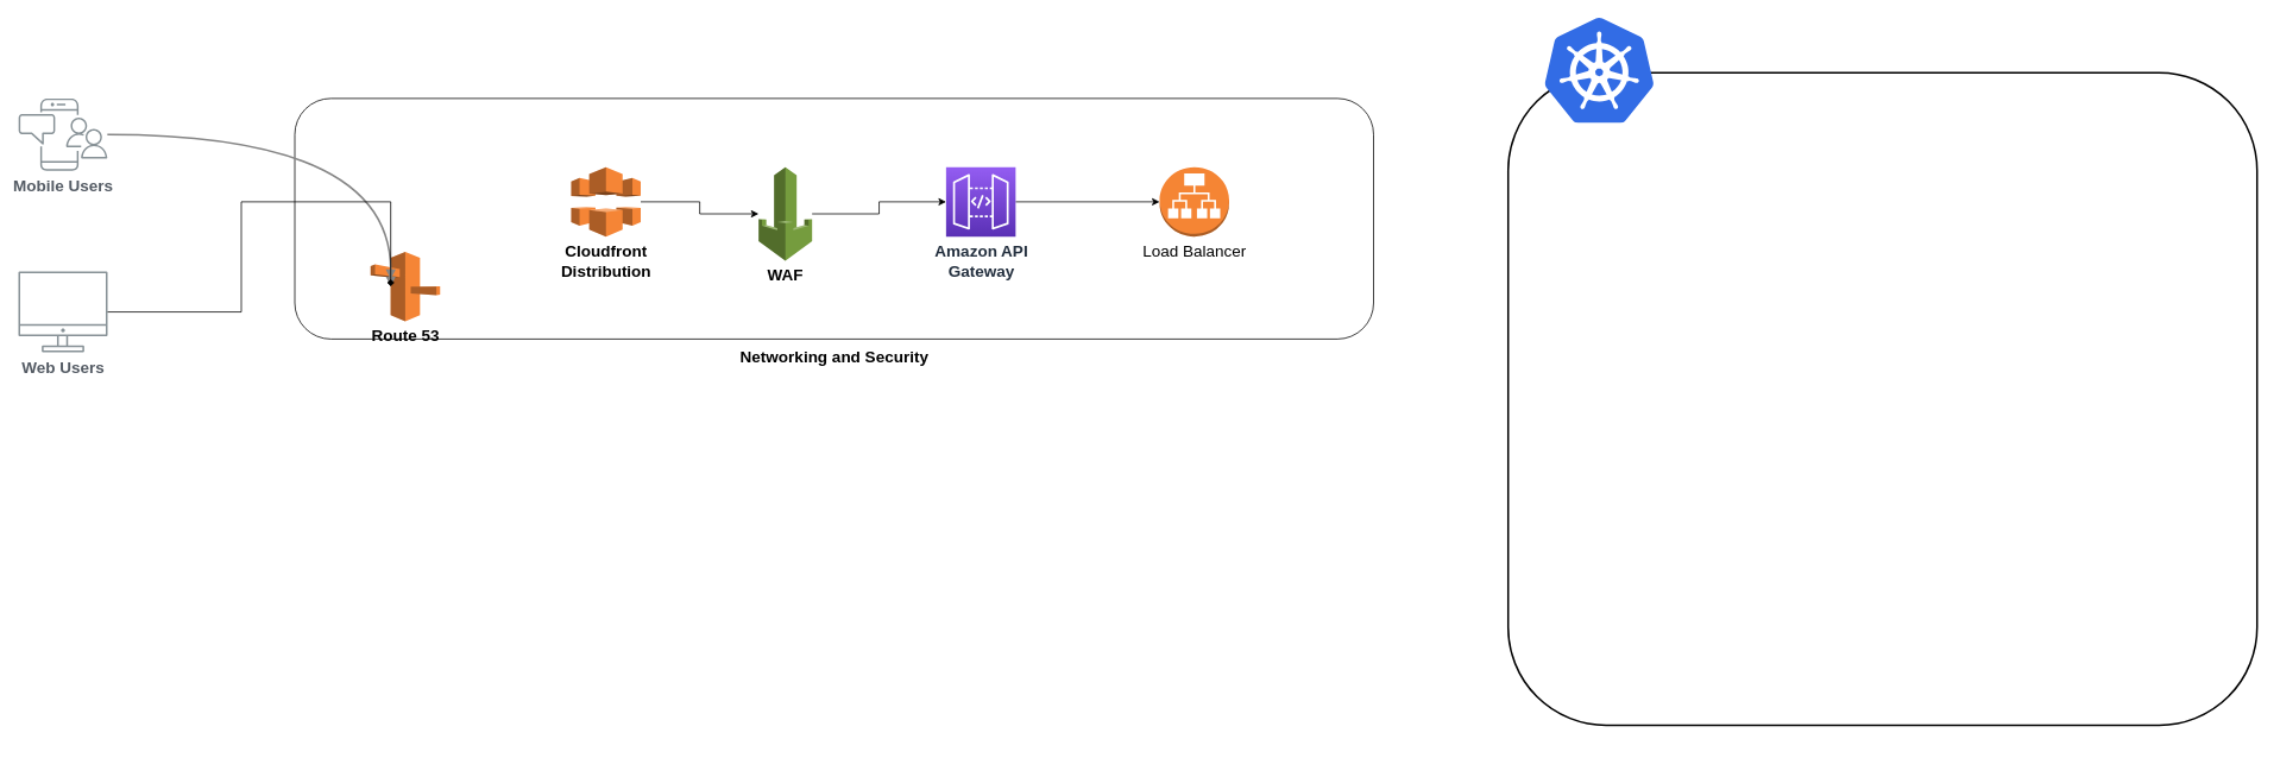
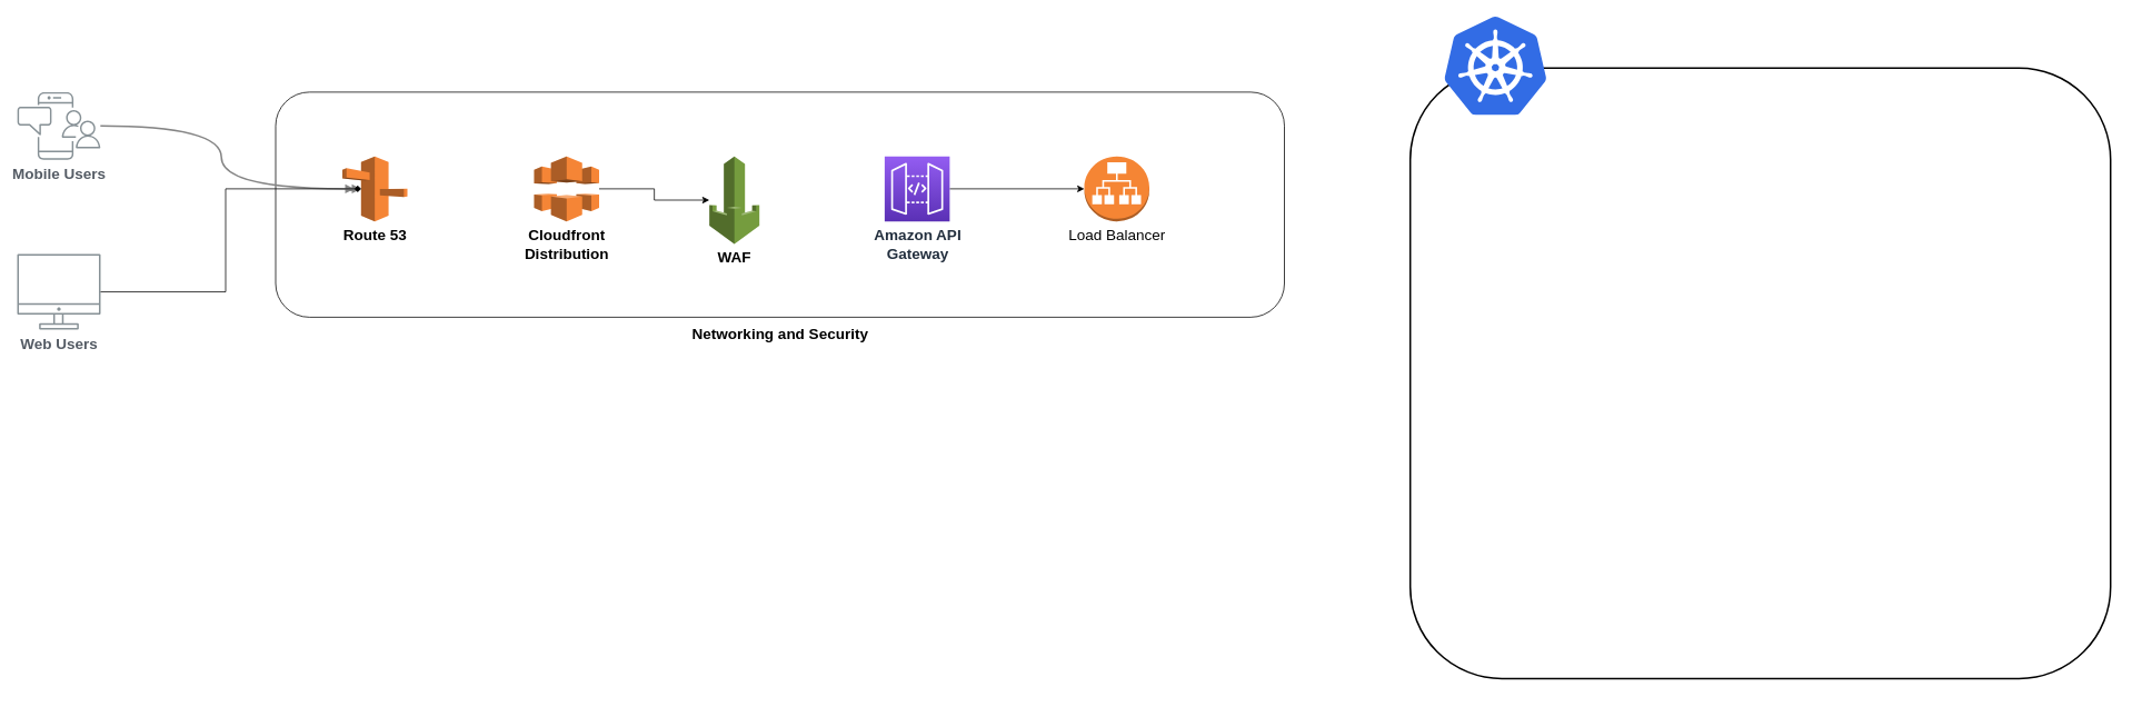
- <mxCell id="12" style="edgeStyle=orthogonalEdgeStyle;rounded=0;orthogonalLoop=1;jettySize=auto;html=1;fontSize=18;fontStyle=1" edge="1" parent="2" source="13" target="5"><mxGeometry as="geometry" /></mxCell>
- <mxCell id="7" value="&lt;span style=&quot;font-size: 18px;&quot;&gt;&lt;font style=&quot;font-size: 18px;&quot;&gt;Route 53&lt;/font&gt;&lt;/span&gt;" style="outlineConnect=0;dashed=0;verticalLabelPosition=bottom;verticalAlign=top;align=center;html=1;shape=mxgraph.aws3.route_53;fillColor=#F58536;gradientColor=none;fontSize=18;fontStyle=1" parent="2" vertex="1"><mxGeometry x="395" y="172" width="78" height="78" as="geometry" /></mxCell>
+ <mxCell id="7" value="&lt;span style=&quot;font-size: 18px;&quot;&gt;&lt;font style=&quot;font-size: 18px;&quot;&gt;Route 53&lt;/font&gt;&lt;/span&gt;" style="outlineConnect=0;dashed=0;verticalLabelPosition=bottom;verticalAlign=top;align=center;html=1;shape=mxgraph.aws3.route_53;fillColor=#F58536;gradientColor=none;fontSize=18;fontStyle=1" parent="2" vertex="1"><mxGeometry x="390" y="77" width="78" height="78" as="geometry" /></mxCell>
